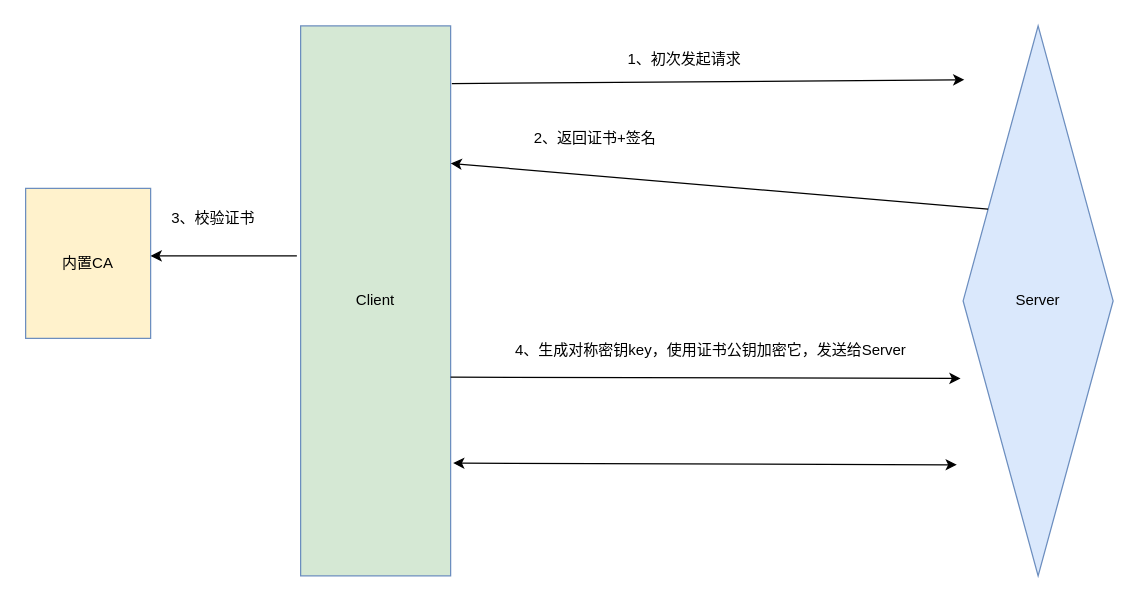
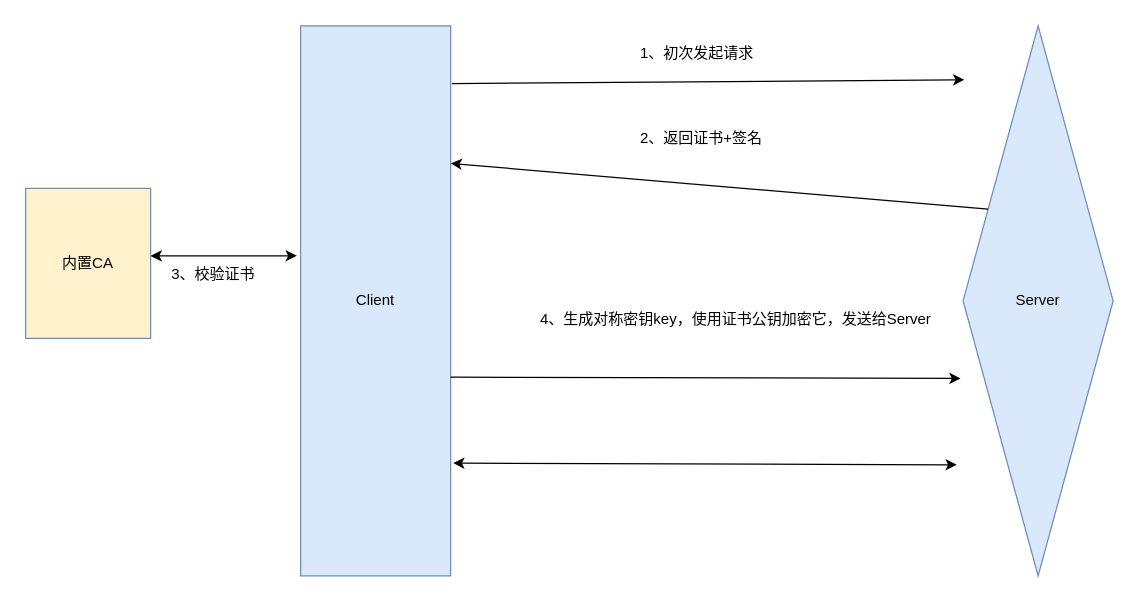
- <mxCell id="5" value="1、初次发起请求" style="text;html=1;resizable=0;points=[];autosize=1;align=left;verticalAlign=top;spacingTop=-4;" vertex="1" parent="1"><mxGeometry x="500" y="37" width="110" height="20" as="geometry" /></mxCell>
+ <mxCell id="5" value="1、初次发起请求" style="text;html=1;resizable=0;points=[];autosize=1;align=left;verticalAlign=top;spacingTop=-4;" vertex="1" parent="1"><mxGeometry x="510" y="32" width="110" height="20" as="geometry" /></mxCell>
- <mxCell id="7" value="2、返回证书+签名" style="text;html=1;resizable=0;points=[];autosize=1;align=left;verticalAlign=top;spacingTop=-4;" vertex="1" parent="1"><mxGeometry x="425" y="100" width="110" height="20" as="geometry" /></mxCell>
+ <mxCell id="7" value="2、返回证书+签名" style="text;html=1;resizable=0;points=[];autosize=1;align=left;verticalAlign=top;spacingTop=-4;" vertex="1" parent="1"><mxGeometry x="510" y="100" width="110" height="20" as="geometry" /></mxCell>
- <mxCell id="12" value="3、校验证书" style="text;html=1;" vertex="1" parent="1"><mxGeometry x="135" y="160" width="90" height="35" as="geometry" /></mxCell>
+ <mxCell id="12" value="3、校验证书" style="text;html=1;" vertex="1" parent="1"><mxGeometry x="135" y="205" width="90" height="35" as="geometry" /></mxCell>
- <mxCell id="13" value="" style="endArrow=none;startArrow=classic;html=1;entryX=-0.025;entryY=0.418;entryDx=0;entryDy=0;entryPerimeter=0;exitX=1;exitY=0.45;exitDx=0;exitDy=0;exitPerimeter=0;" edge="1" parent="1" source="11" target="2"><mxGeometry width="50" height="50" relative="1" as="geometry"><mxPoint x="160" y="300" as="sourcePoint" /><mxPoint x="210" y="250" as="targetPoint" /></mxGeometry></mxCell>
+ <mxCell id="13" value="" style="endArrow=classic;startArrow=classic;html=1;entryX=-0.025;entryY=0.418;entryDx=0;entryDy=0;entryPerimeter=0;exitX=1;exitY=0.45;exitDx=0;exitDy=0;exitPerimeter=0;" edge="1" parent="1" source="11" target="2"><mxGeometry width="50" height="50" relative="1" as="geometry"><mxPoint x="160" y="300" as="sourcePoint" /><mxPoint x="210" y="250" as="targetPoint" /></mxGeometry></mxCell>
- <mxCell id="2" value="Client" style="rounded=0;whiteSpace=wrap;html=1;fillColor=#d5e8d4;strokeColor=#6c8ebf;" vertex="1" parent="1"><mxGeometry x="240" y="20" width="120" height="440" as="geometry" /></mxCell>
+ <mxCell id="2" value="Client" style="rounded=0;whiteSpace=wrap;html=1;fillColor=#dae8fc;strokeColor=#6c8ebf;" vertex="1" parent="1"><mxGeometry x="240" y="20" width="120" height="440" as="geometry" /></mxCell>
- <mxCell id="9" value="4、生成对称密钥key，使用证书公钥加密它，发送给Server" style="text;html=1;resizable=0;points=[];autosize=1;align=left;verticalAlign=top;spacingTop=-4;" vertex="1" parent="1"><mxGeometry x="410" y="270" width="330" height="20" as="geometry" /></mxCell>
+ <mxCell id="9" value="4、生成对称密钥key，使用证书公钥加密它，发送给Server" style="text;html=1;resizable=0;points=[];autosize=1;align=left;verticalAlign=top;spacingTop=-4;" vertex="1" parent="1"><mxGeometry x="430" y="245" width="330" height="20" as="geometry" /></mxCell>
